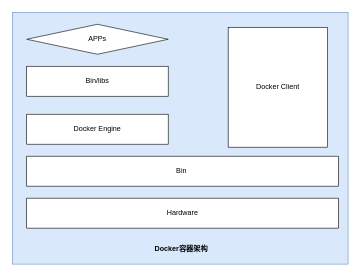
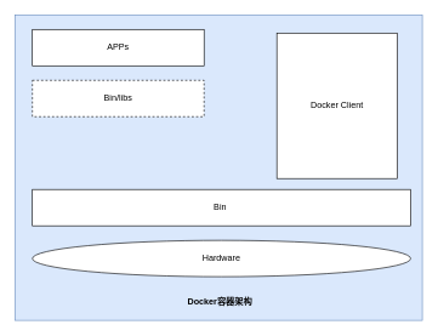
- <mxCell id="7" value="APPs" style="rhombus;whiteSpace=wrap;html=1;" parent="1" vertex="1"><mxGeometry x="44" y="40" width="236" height="50" as="geometry" /></mxCell>
+ <mxCell id="7" value="APPs" style="rounded=0;whiteSpace=wrap;html=1;" parent="1" vertex="1"><mxGeometry x="44" y="40" width="236" height="50" as="geometry" /></mxCell>
- <mxCell id="6" value="Bin/libs" style="rounded=0;whiteSpace=wrap;html=1;" parent="1" vertex="1"><mxGeometry x="44" y="110" width="236" height="50" as="geometry" /></mxCell>
+ <mxCell id="6" value="Bin/libs" style="rounded=0;whiteSpace=wrap;html=1;dashed=1;" parent="1" vertex="1"><mxGeometry x="44" y="110" width="236" height="50" as="geometry" /></mxCell>
- <mxCell id="5" value="Docker Engine" style="rounded=0;whiteSpace=wrap;html=1;" parent="1" vertex="1"><mxGeometry x="44" y="190" width="236" height="50" as="geometry" /></mxCell>
- <mxCell id="3" value="Hardware" style="rounded=0;whiteSpace=wrap;html=1;" parent="1" vertex="1"><mxGeometry x="44" y="330" width="520" height="50" as="geometry" /></mxCell>
+ <mxCell id="3" value="Hardware" style="ellipse;whiteSpace=wrap;html=1;" parent="1" vertex="1"><mxGeometry x="44" y="330" width="520" height="50" as="geometry" /></mxCell>
